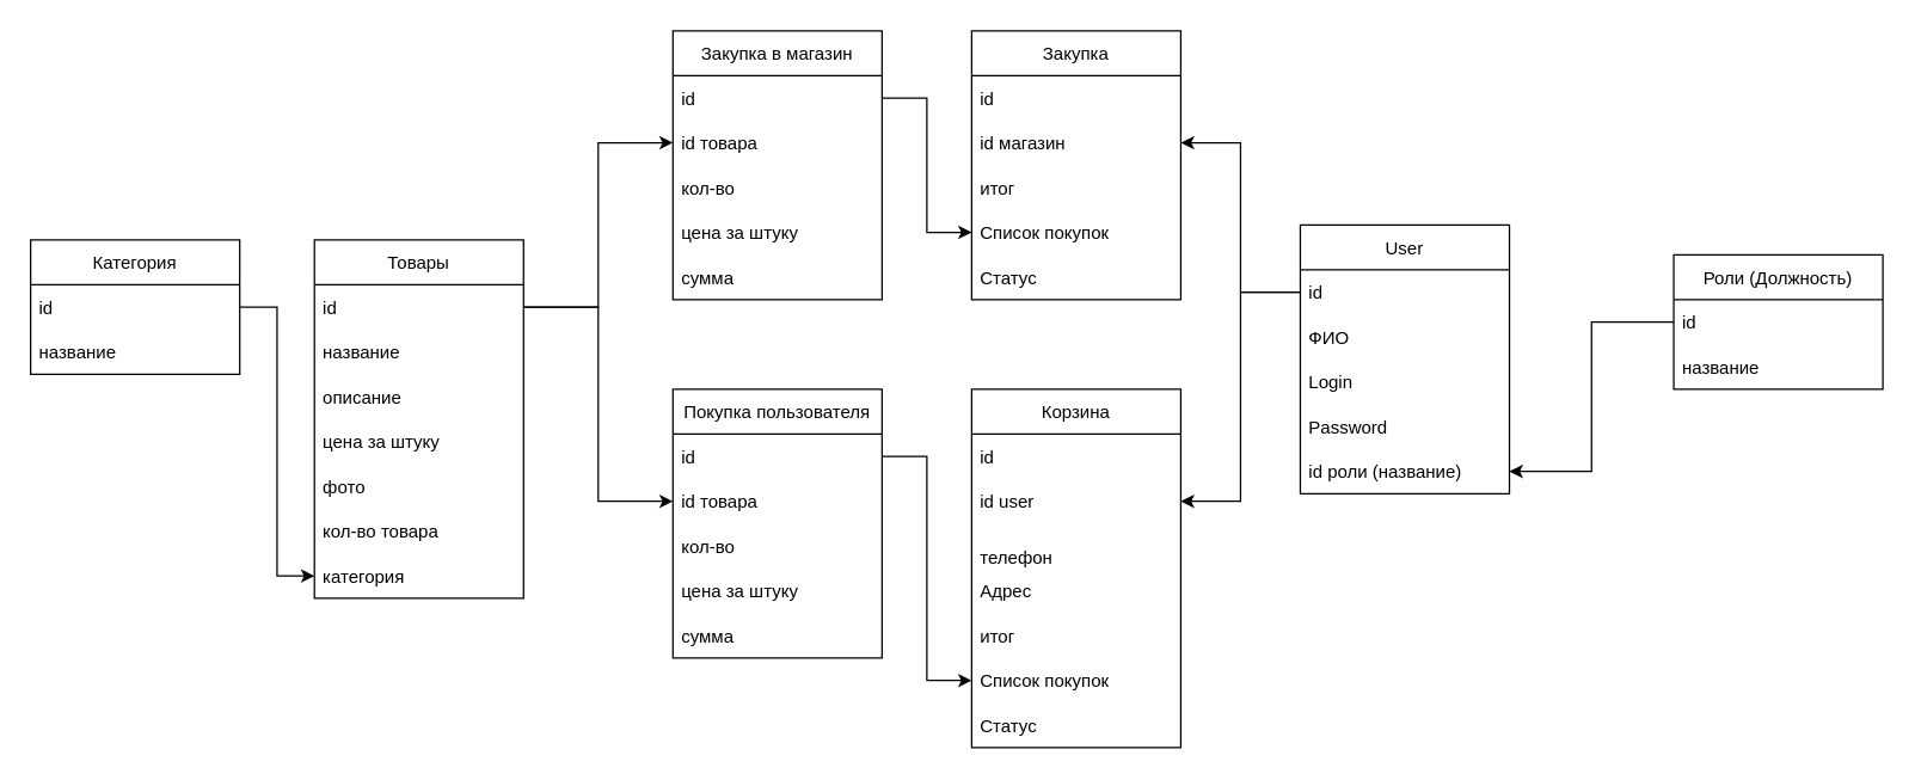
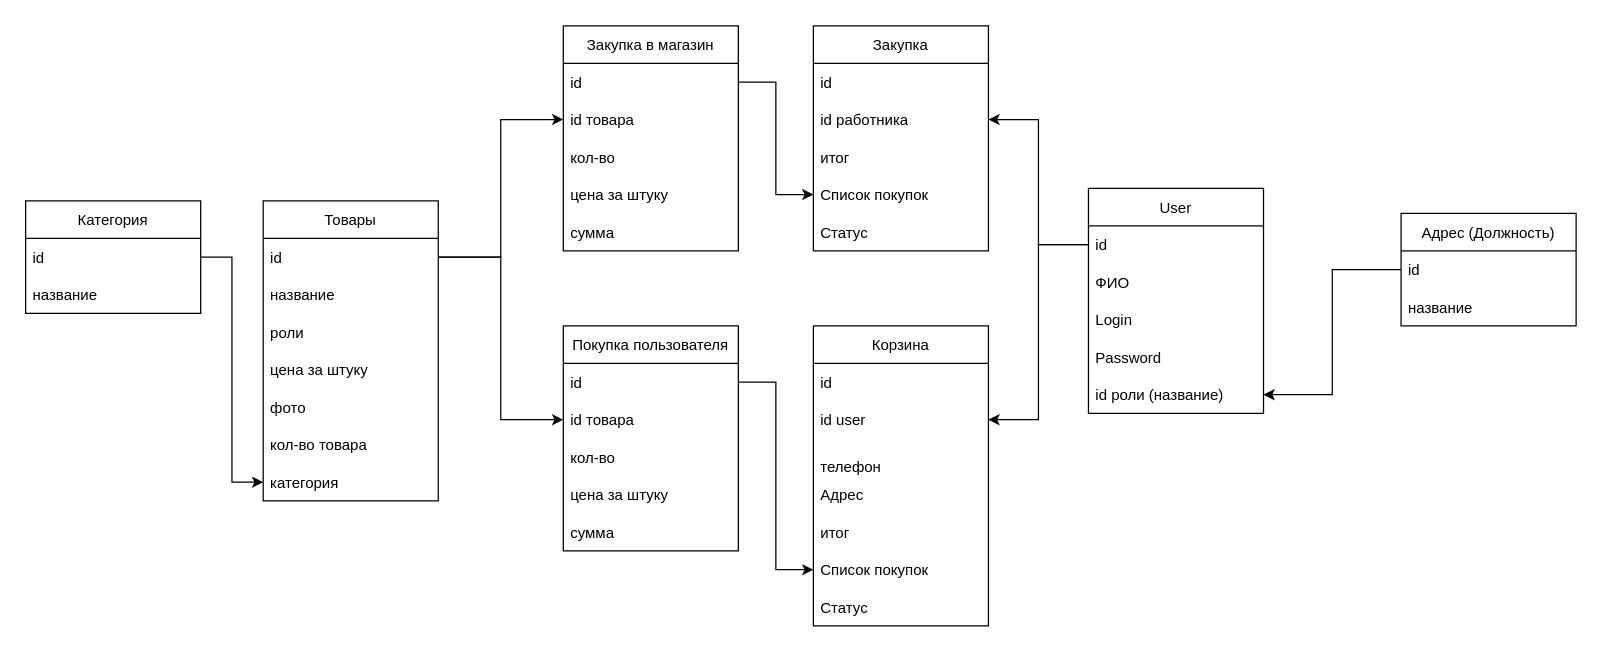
- <mxCell id="32" value="id магазин" style="text;strokeColor=none;fillColor=none;align=left;verticalAlign=middle;spacingLeft=4;spacingRight=4;overflow=hidden;points=[[0,0.5],[1,0.5]];portConstraint=eastwest;rotatable=0;" parent="30" vertex="1"><mxGeometry y="60" width="140" height="30" as="geometry" /></mxCell>
+ <mxCell id="32" value="id работника" style="text;strokeColor=none;fillColor=none;align=left;verticalAlign=middle;spacingLeft=4;spacingRight=4;overflow=hidden;points=[[0,0.5],[1,0.5]];portConstraint=eastwest;rotatable=0;" parent="30" vertex="1"><mxGeometry y="60" width="140" height="30" as="geometry" /></mxCell>
- <mxCell id="51" value="Роли (Должность)" style="swimlane;fontStyle=0;childLayout=stackLayout;horizontal=1;startSize=30;horizontalStack=0;resizeParent=1;resizeParentMax=0;resizeLast=0;collapsible=1;marginBottom=0;" parent="1" vertex="1"><mxGeometry x="1120" y="170" width="140" height="90" as="geometry" /></mxCell>
+ <mxCell id="51" value="Адрес (Должность)" style="swimlane;fontStyle=0;childLayout=stackLayout;horizontal=1;startSize=30;horizontalStack=0;resizeParent=1;resizeParentMax=0;resizeLast=0;collapsible=1;marginBottom=0;" parent="1" vertex="1"><mxGeometry x="1120" y="170" width="140" height="90" as="geometry" /></mxCell>
- <mxCell id="11" value="описание" style="text;strokeColor=none;fillColor=none;align=left;verticalAlign=middle;spacingLeft=4;spacingRight=4;overflow=hidden;points=[[0,0.5],[1,0.5]];portConstraint=eastwest;rotatable=0;" parent="8" vertex="1"><mxGeometry y="90" width="140" height="30" as="geometry" /></mxCell>
+ <mxCell id="11" value="роли" style="text;strokeColor=none;fillColor=none;align=left;verticalAlign=middle;spacingLeft=4;spacingRight=4;overflow=hidden;points=[[0,0.5],[1,0.5]];portConstraint=eastwest;rotatable=0;" parent="8" vertex="1"><mxGeometry y="90" width="140" height="30" as="geometry" /></mxCell>
